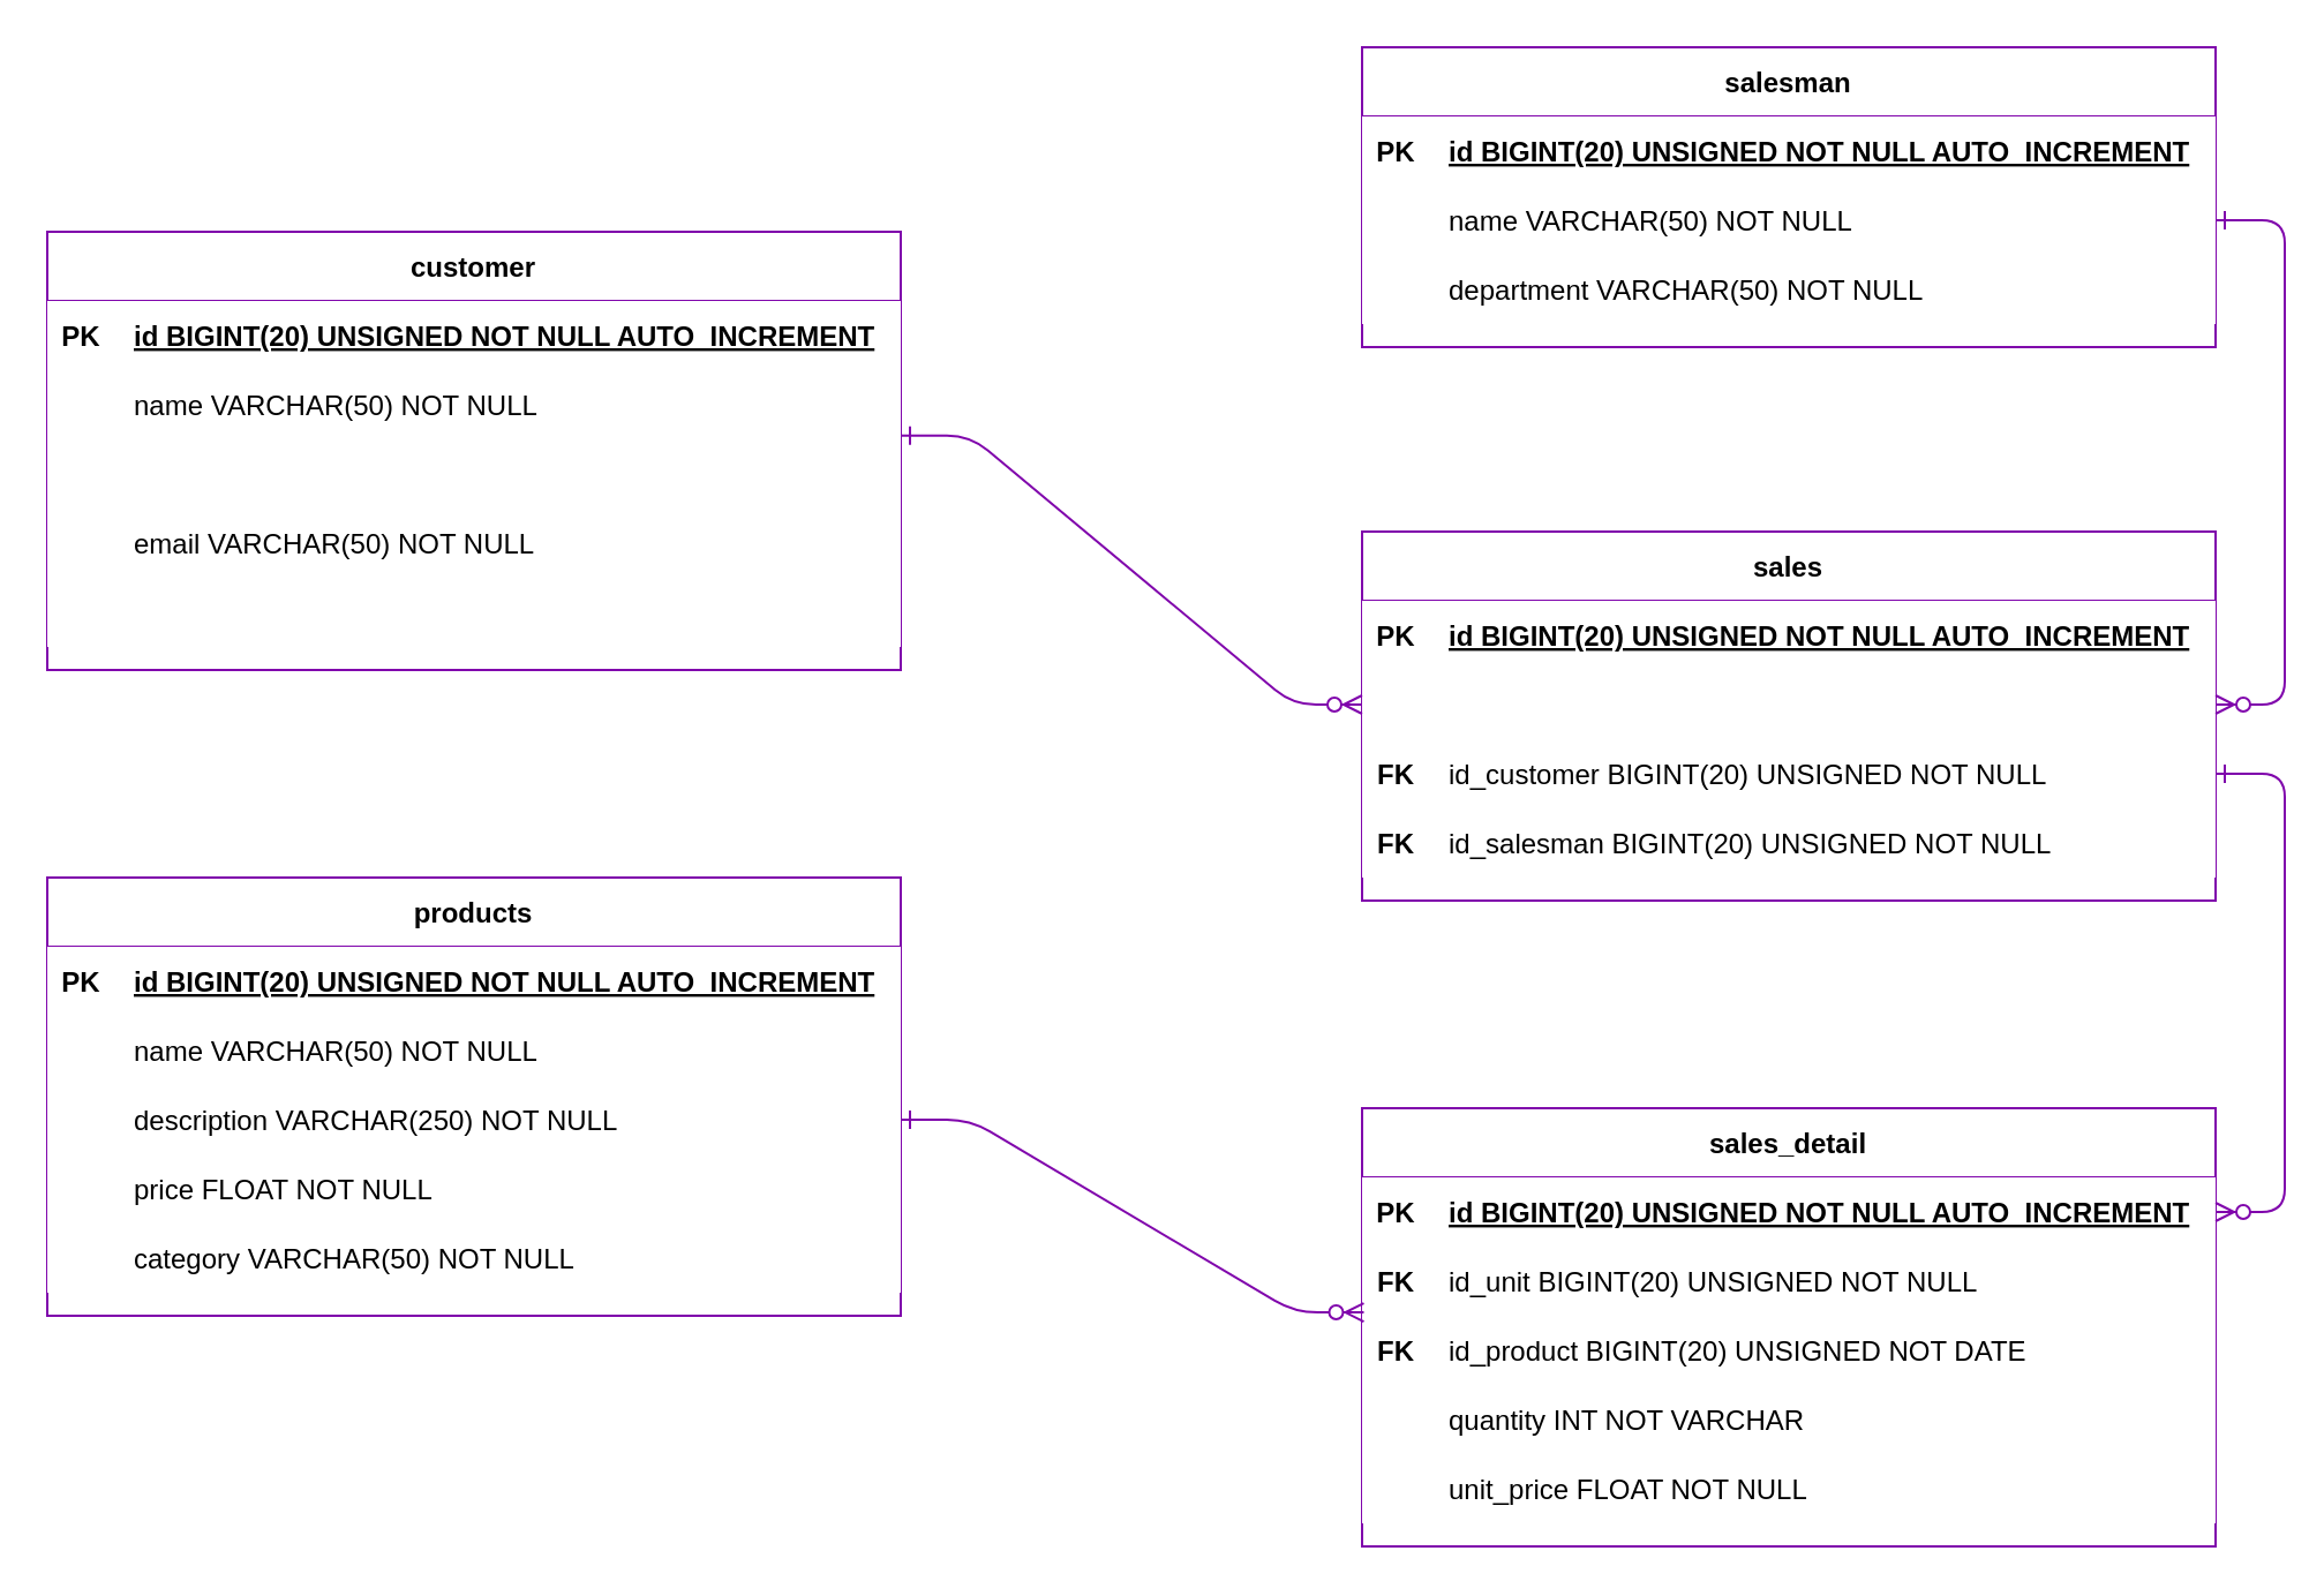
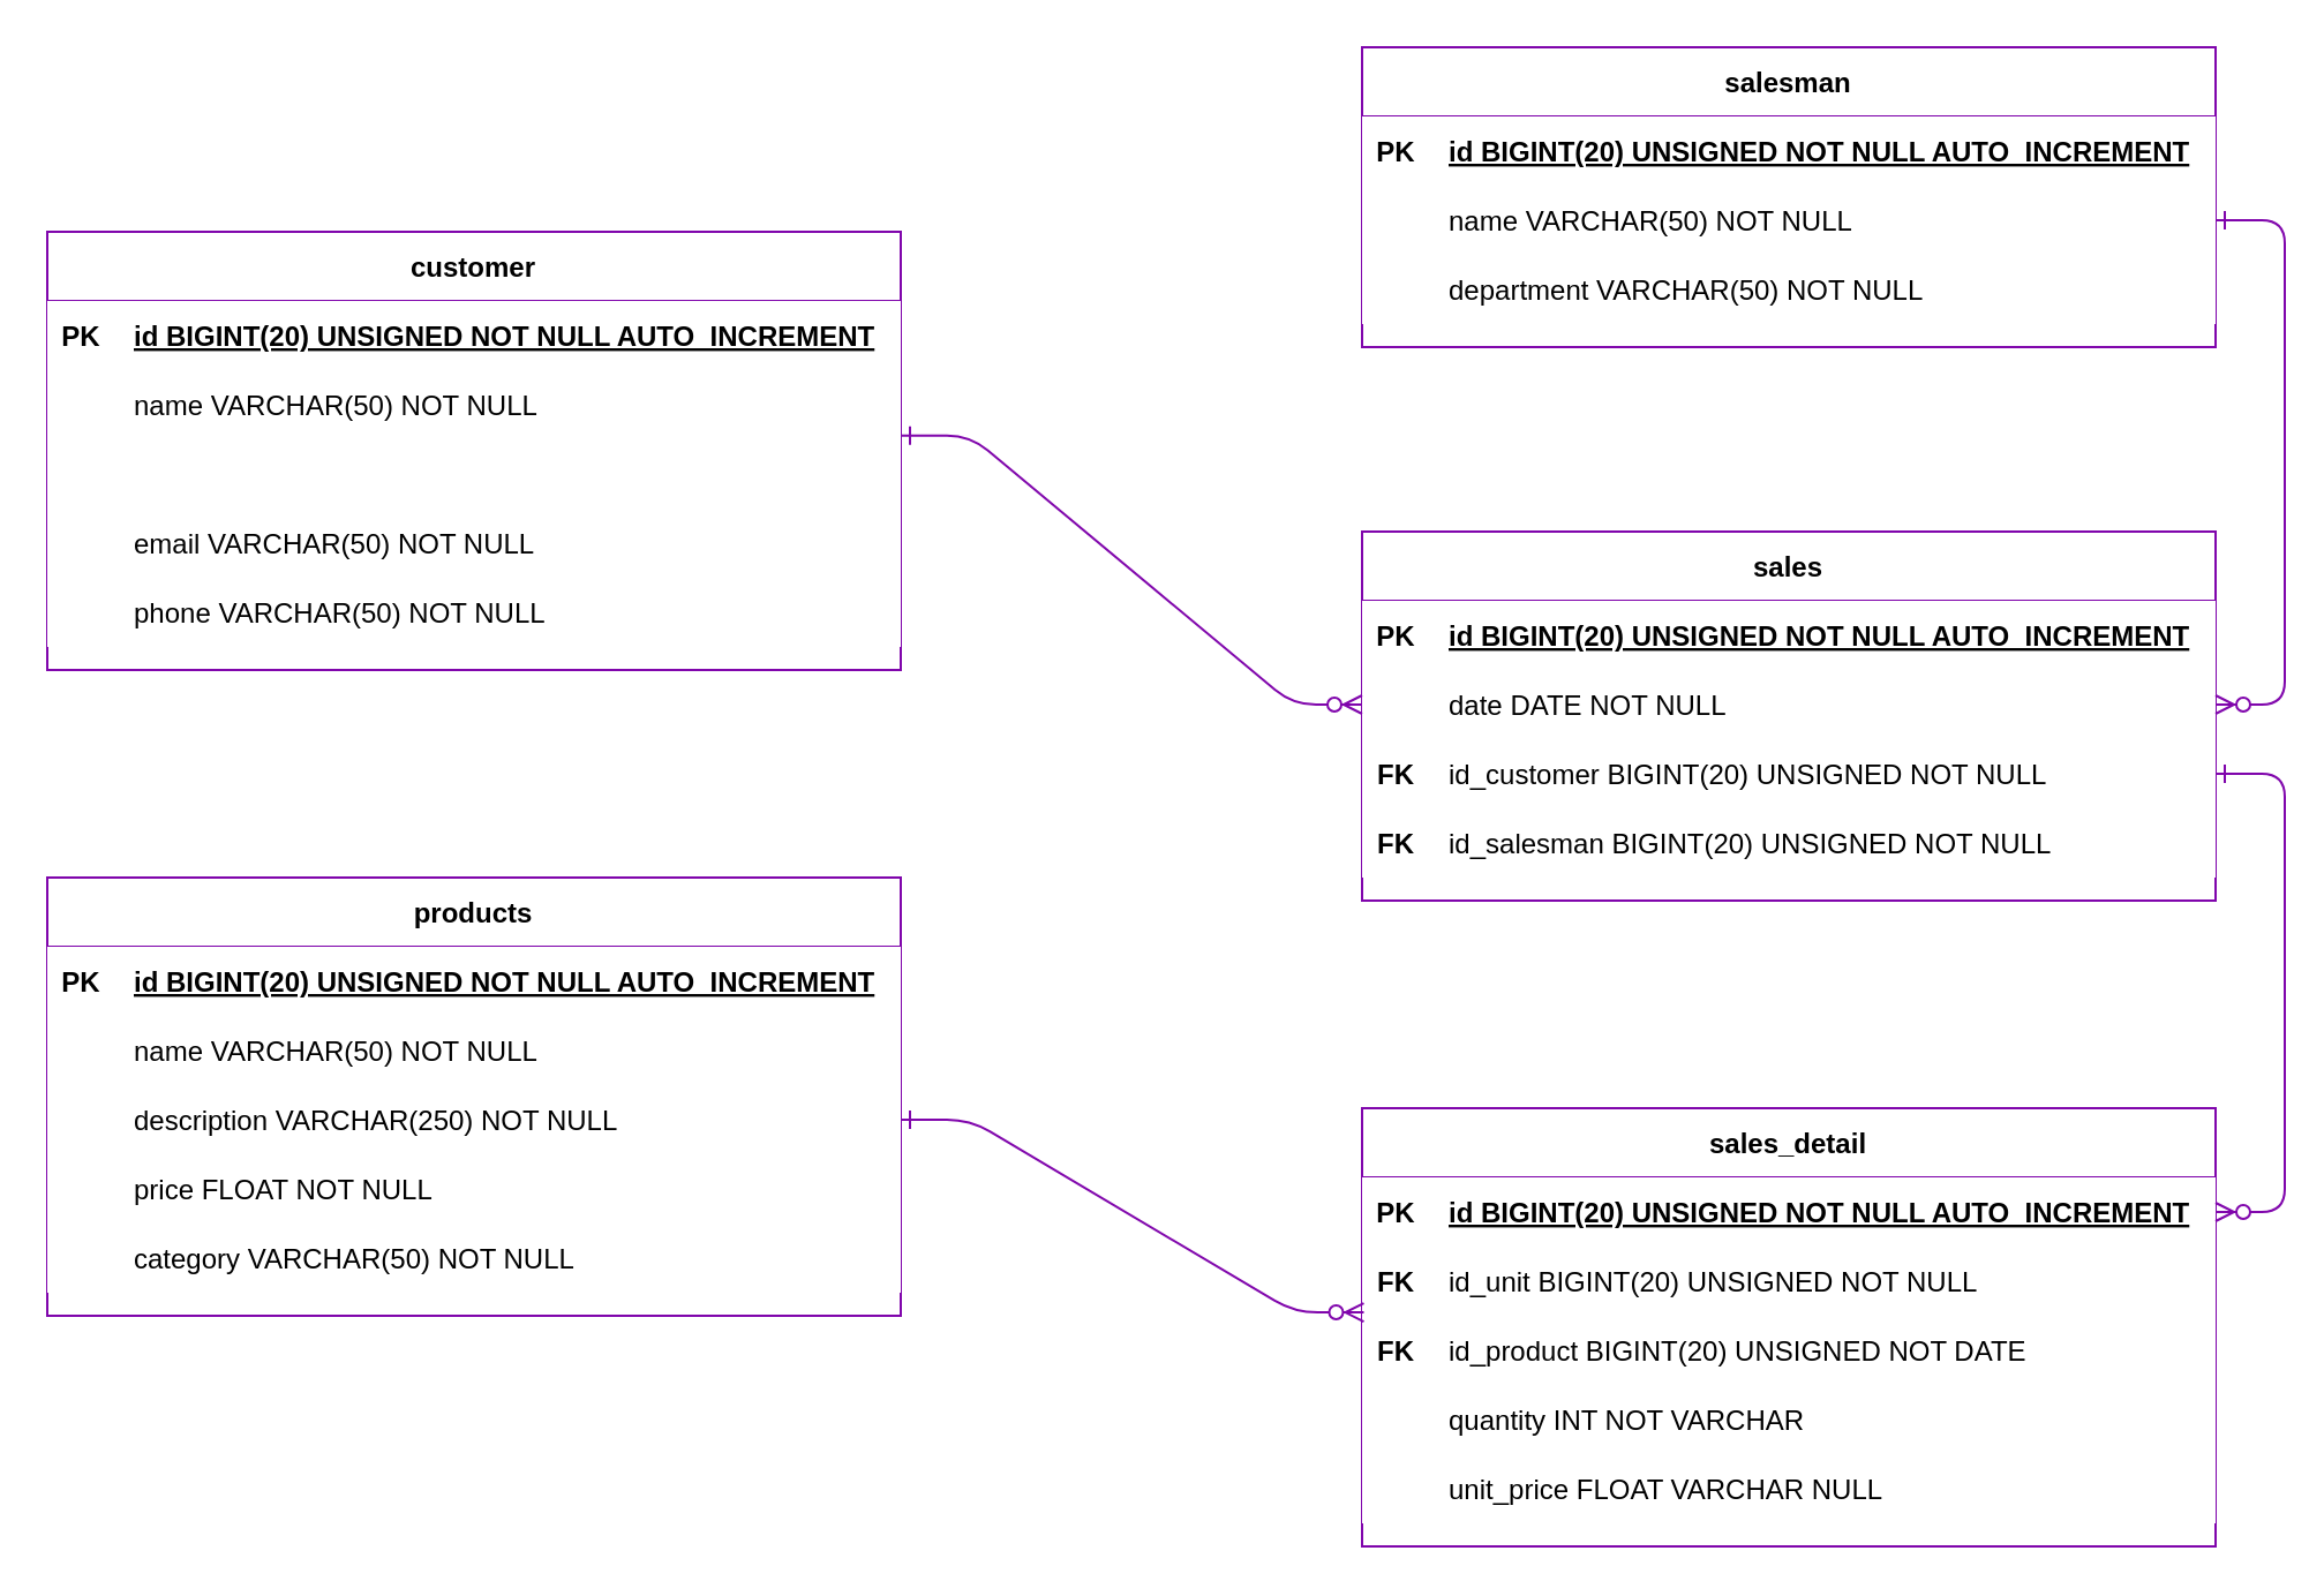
+ <mxCell id="32" value="phone VARCHAR(50) NOT NULL" style="shape=partialRectangle;overflow=hidden;connectable=0;top=0;left=0;bottom=0;right=0;align=left;spacingLeft=6;strokeColor=#8006ac;shadow=0;" vertex="1" parent="30"><mxGeometry x="30" width="340" height="30" as="geometry"><mxRectangle width="340" height="30" as="alternateBounds" /></mxGeometry></mxCell>
+ <mxCell id="49" value="date DATE NOT NULL" style="shape=partialRectangle;overflow=hidden;connectable=0;top=0;left=0;bottom=0;right=0;align=left;spacingLeft=6;strokeColor=#8006ac;shadow=0;" vertex="1" parent="47"><mxGeometry x="30" width="340" height="30" as="geometry"><mxRectangle width="340" height="30" as="alternateBounds" /></mxGeometry></mxCell>
- <mxCell id="71" value="unit_price FLOAT NOT NULL" style="shape=partialRectangle;overflow=hidden;connectable=0;top=0;left=0;bottom=0;right=0;align=left;spacingLeft=6;strokeColor=#8006ac;shadow=0;" vertex="1" parent="69"><mxGeometry x="30" width="340" height="30" as="geometry"><mxRectangle width="340" height="30" as="alternateBounds" /></mxGeometry></mxCell>
+ <mxCell id="71" value="unit_price FLOAT VARCHAR NULL" style="shape=partialRectangle;overflow=hidden;connectable=0;top=0;left=0;bottom=0;right=0;align=left;spacingLeft=6;strokeColor=#8006ac;shadow=0;" vertex="1" parent="69"><mxGeometry x="30" width="340" height="30" as="geometry"><mxRectangle width="340" height="30" as="alternateBounds" /></mxGeometry></mxCell>
